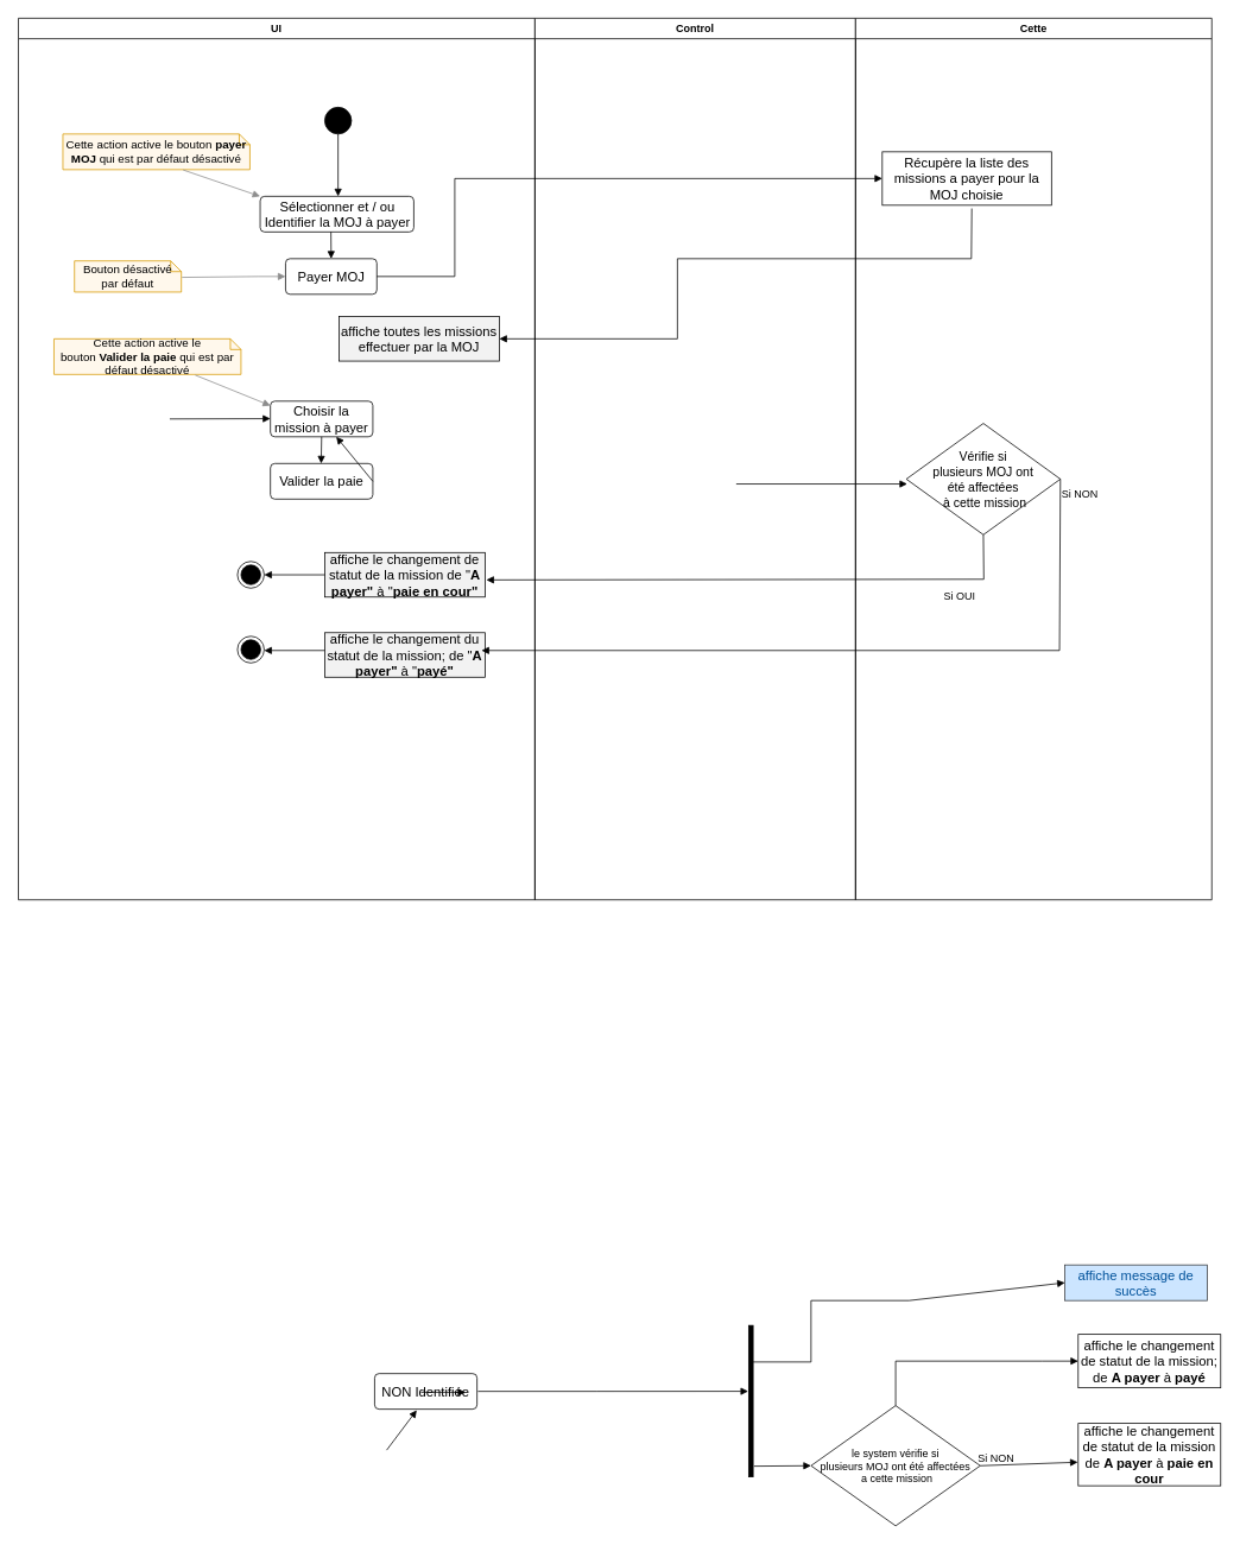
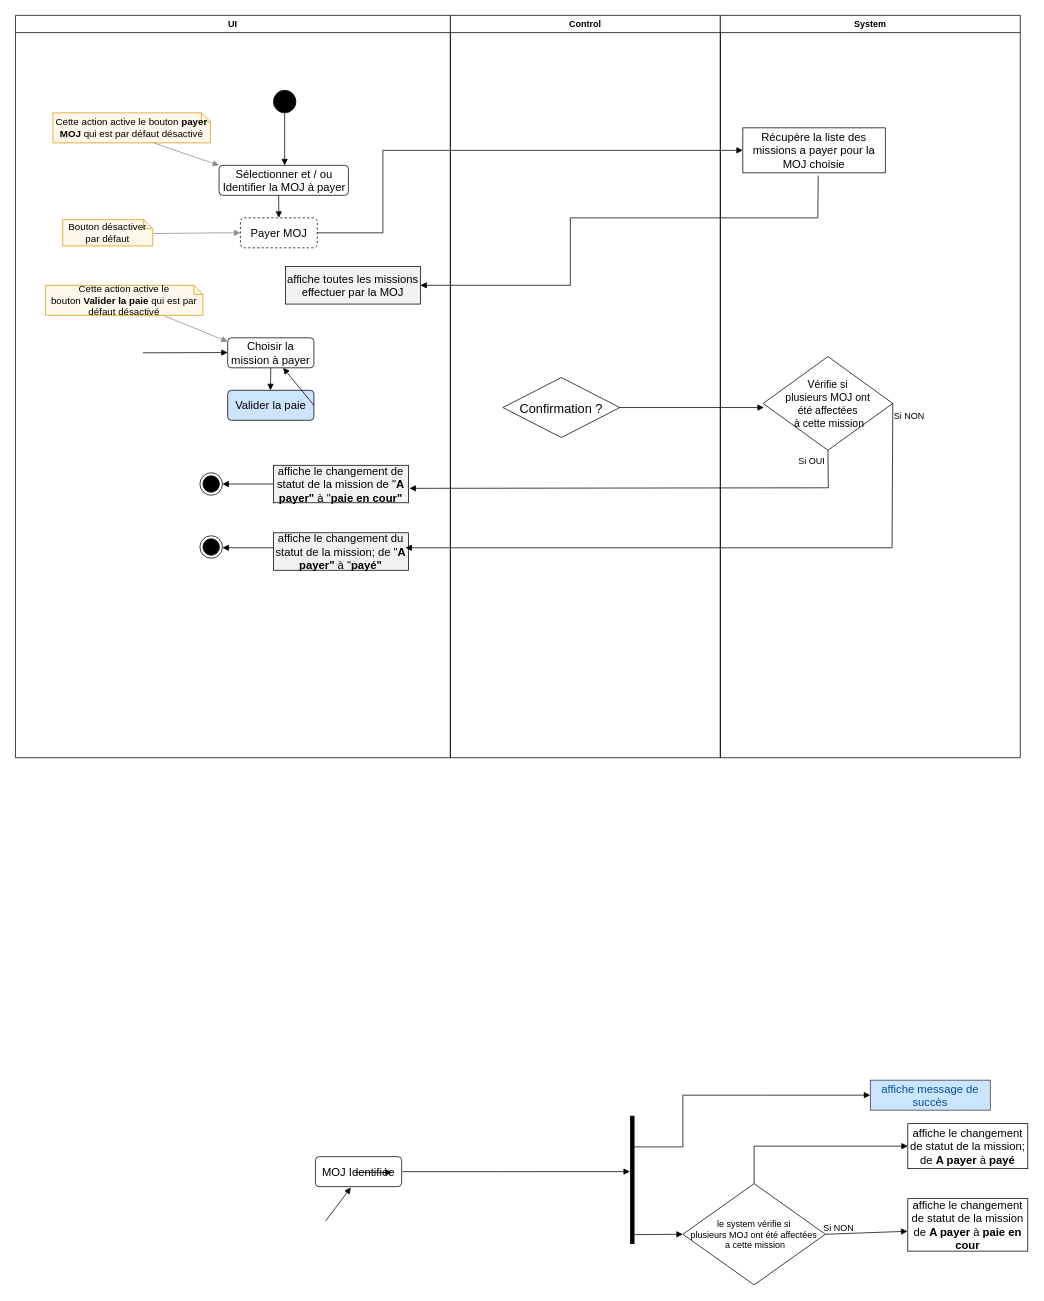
- <mxCell id="27" value="Cette" style="swimlane;whiteSpace=wrap;html=1;" vertex="1" parent="1"><mxGeometry x="960" y="20" width="400" height="990" as="geometry" /></mxCell>
+ <mxCell id="27" value="System" style="swimlane;whiteSpace=wrap;html=1;" vertex="1" parent="1"><mxGeometry x="960" y="20" width="400" height="990" as="geometry" /></mxCell>
- <mxCell id="8" value="&lt;font style=&quot;font-size: 13px;&quot;&gt;Bouton désactivé par défaut&lt;/font&gt;" style="shape=note2;boundedLbl=1;whiteSpace=wrap;html=1;size=12;verticalAlign=middle;align=center;fillColor=#FFF2D9;strokeColor=#d79b00;fillOpacity=50;" vertex="1" parent="2"><mxGeometry x="63" y="272.5" width="120" height="35" as="geometry" /></mxCell>
+ <mxCell id="8" value="&lt;font style=&quot;font-size: 13px;&quot;&gt;Bouton désactiver par défaut&lt;/font&gt;" style="shape=note2;boundedLbl=1;whiteSpace=wrap;html=1;size=12;verticalAlign=middle;align=center;fillColor=#FFF2D9;strokeColor=#d79b00;fillOpacity=50;" vertex="1" parent="2"><mxGeometry x="63" y="272.5" width="120" height="35" as="geometry" /></mxCell>
- <mxCell id="5" value="&lt;font style=&quot;font-size: 15px;&quot;&gt;Payer MOJ&lt;/font&gt;" style="html=1;align=center;verticalAlign=middle;rounded=1;absoluteArcSize=1;arcSize=10;dashed=0;whiteSpace=wrap;" vertex="1" parent="2"><mxGeometry x="300" y="270" width="102.5" height="40" as="geometry" /></mxCell>
+ <mxCell id="5" value="&lt;font style=&quot;font-size: 15px;&quot;&gt;Payer MOJ&lt;/font&gt;" style="html=1;align=center;verticalAlign=middle;rounded=1;absoluteArcSize=1;arcSize=10;dashed=1;whiteSpace=wrap;" vertex="1" parent="2"><mxGeometry x="300" y="270" width="102.5" height="40" as="geometry" /></mxCell>
- <mxCell id="17" value="&lt;font style=&quot;font-size: 15px;&quot;&gt;Valider la paie&lt;/font&gt;" style="html=1;align=center;verticalAlign=middle;rounded=1;absoluteArcSize=1;arcSize=10;dashed=0;whiteSpace=wrap;" vertex="1" parent="2"><mxGeometry x="283" y="500" width="115" height="40" as="geometry" /></mxCell>
+ <mxCell id="17" value="&lt;font style=&quot;font-size: 15px;&quot;&gt;Valider la paie&lt;/font&gt;" style="html=1;align=center;verticalAlign=middle;rounded=1;absoluteArcSize=1;arcSize=10;dashed=0;whiteSpace=wrap;fillColor=#cce5ff;" vertex="1" parent="2"><mxGeometry x="283" y="500" width="115" height="40" as="geometry" /></mxCell>
+ <mxCell id="26" value="Confirmation ?" style="rhombus;fontSize=17;" vertex="1" parent="25"><mxGeometry x="70" y="483" width="156" height="80" as="geometry" /></mxCell>
- <mxCell id="32" value="Si OUI" style="text;html=1;align=center;verticalAlign=middle;whiteSpace=wrap;rounded=0;" vertex="1" parent="27"><mxGeometry x="87" y="635" width="60" height="30" as="geometry" /></mxCell>
+ <mxCell id="32" value="Si OUI" style="text;html=1;align=center;verticalAlign=middle;whiteSpace=wrap;rounded=0;" vertex="1" parent="27"><mxGeometry x="92" y="580" width="60" height="30" as="geometry" /></mxCell>
- <mxCell id="40" value="&lt;span style=&quot;font-size: 15px;&quot;&gt;&lt;font color=&quot;#00529b&quot;&gt;affiche message de succès&lt;/font&gt;&lt;/span&gt;" style="html=1;align=center;verticalAlign=middle;dashed=0;whiteSpace=wrap;fillColor=#cce5ff;strokeColor=#36393d;" vertex="1" parent="1"><mxGeometry x="1195" y="1420" width="160" height="40" as="geometry" /></mxCell>
+ <mxCell id="40" value="&lt;span style=&quot;font-size: 15px;&quot;&gt;&lt;font color=&quot;#00529b&quot;&gt;affiche message de succès&lt;/font&gt;&lt;/span&gt;" style="html=1;align=center;verticalAlign=middle;dashed=0;whiteSpace=wrap;fillColor=#cce5ff;strokeColor=#36393d;" vertex="1" parent="1"><mxGeometry x="1160" y="1440" width="160" height="40" as="geometry" /></mxCell>
- <mxCell id="36" value="&lt;font style=&quot;font-size: 15px;&quot;&gt;NON Identifiée&lt;/font&gt;" style="html=1;align=center;verticalAlign=middle;rounded=1;absoluteArcSize=1;arcSize=10;dashed=0;whiteSpace=wrap;" vertex="1" parent="1"><mxGeometry x="420" y="1541.99" width="115" height="40" as="geometry" /></mxCell>
+ <mxCell id="36" value="&lt;font style=&quot;font-size: 15px;&quot;&gt;MOJ Identifiée&lt;/font&gt;" style="html=1;align=center;verticalAlign=middle;rounded=1;absoluteArcSize=1;arcSize=10;dashed=0;whiteSpace=wrap;" vertex="1" parent="1"><mxGeometry x="420" y="1541.99" width="115" height="40" as="geometry" /></mxCell>
